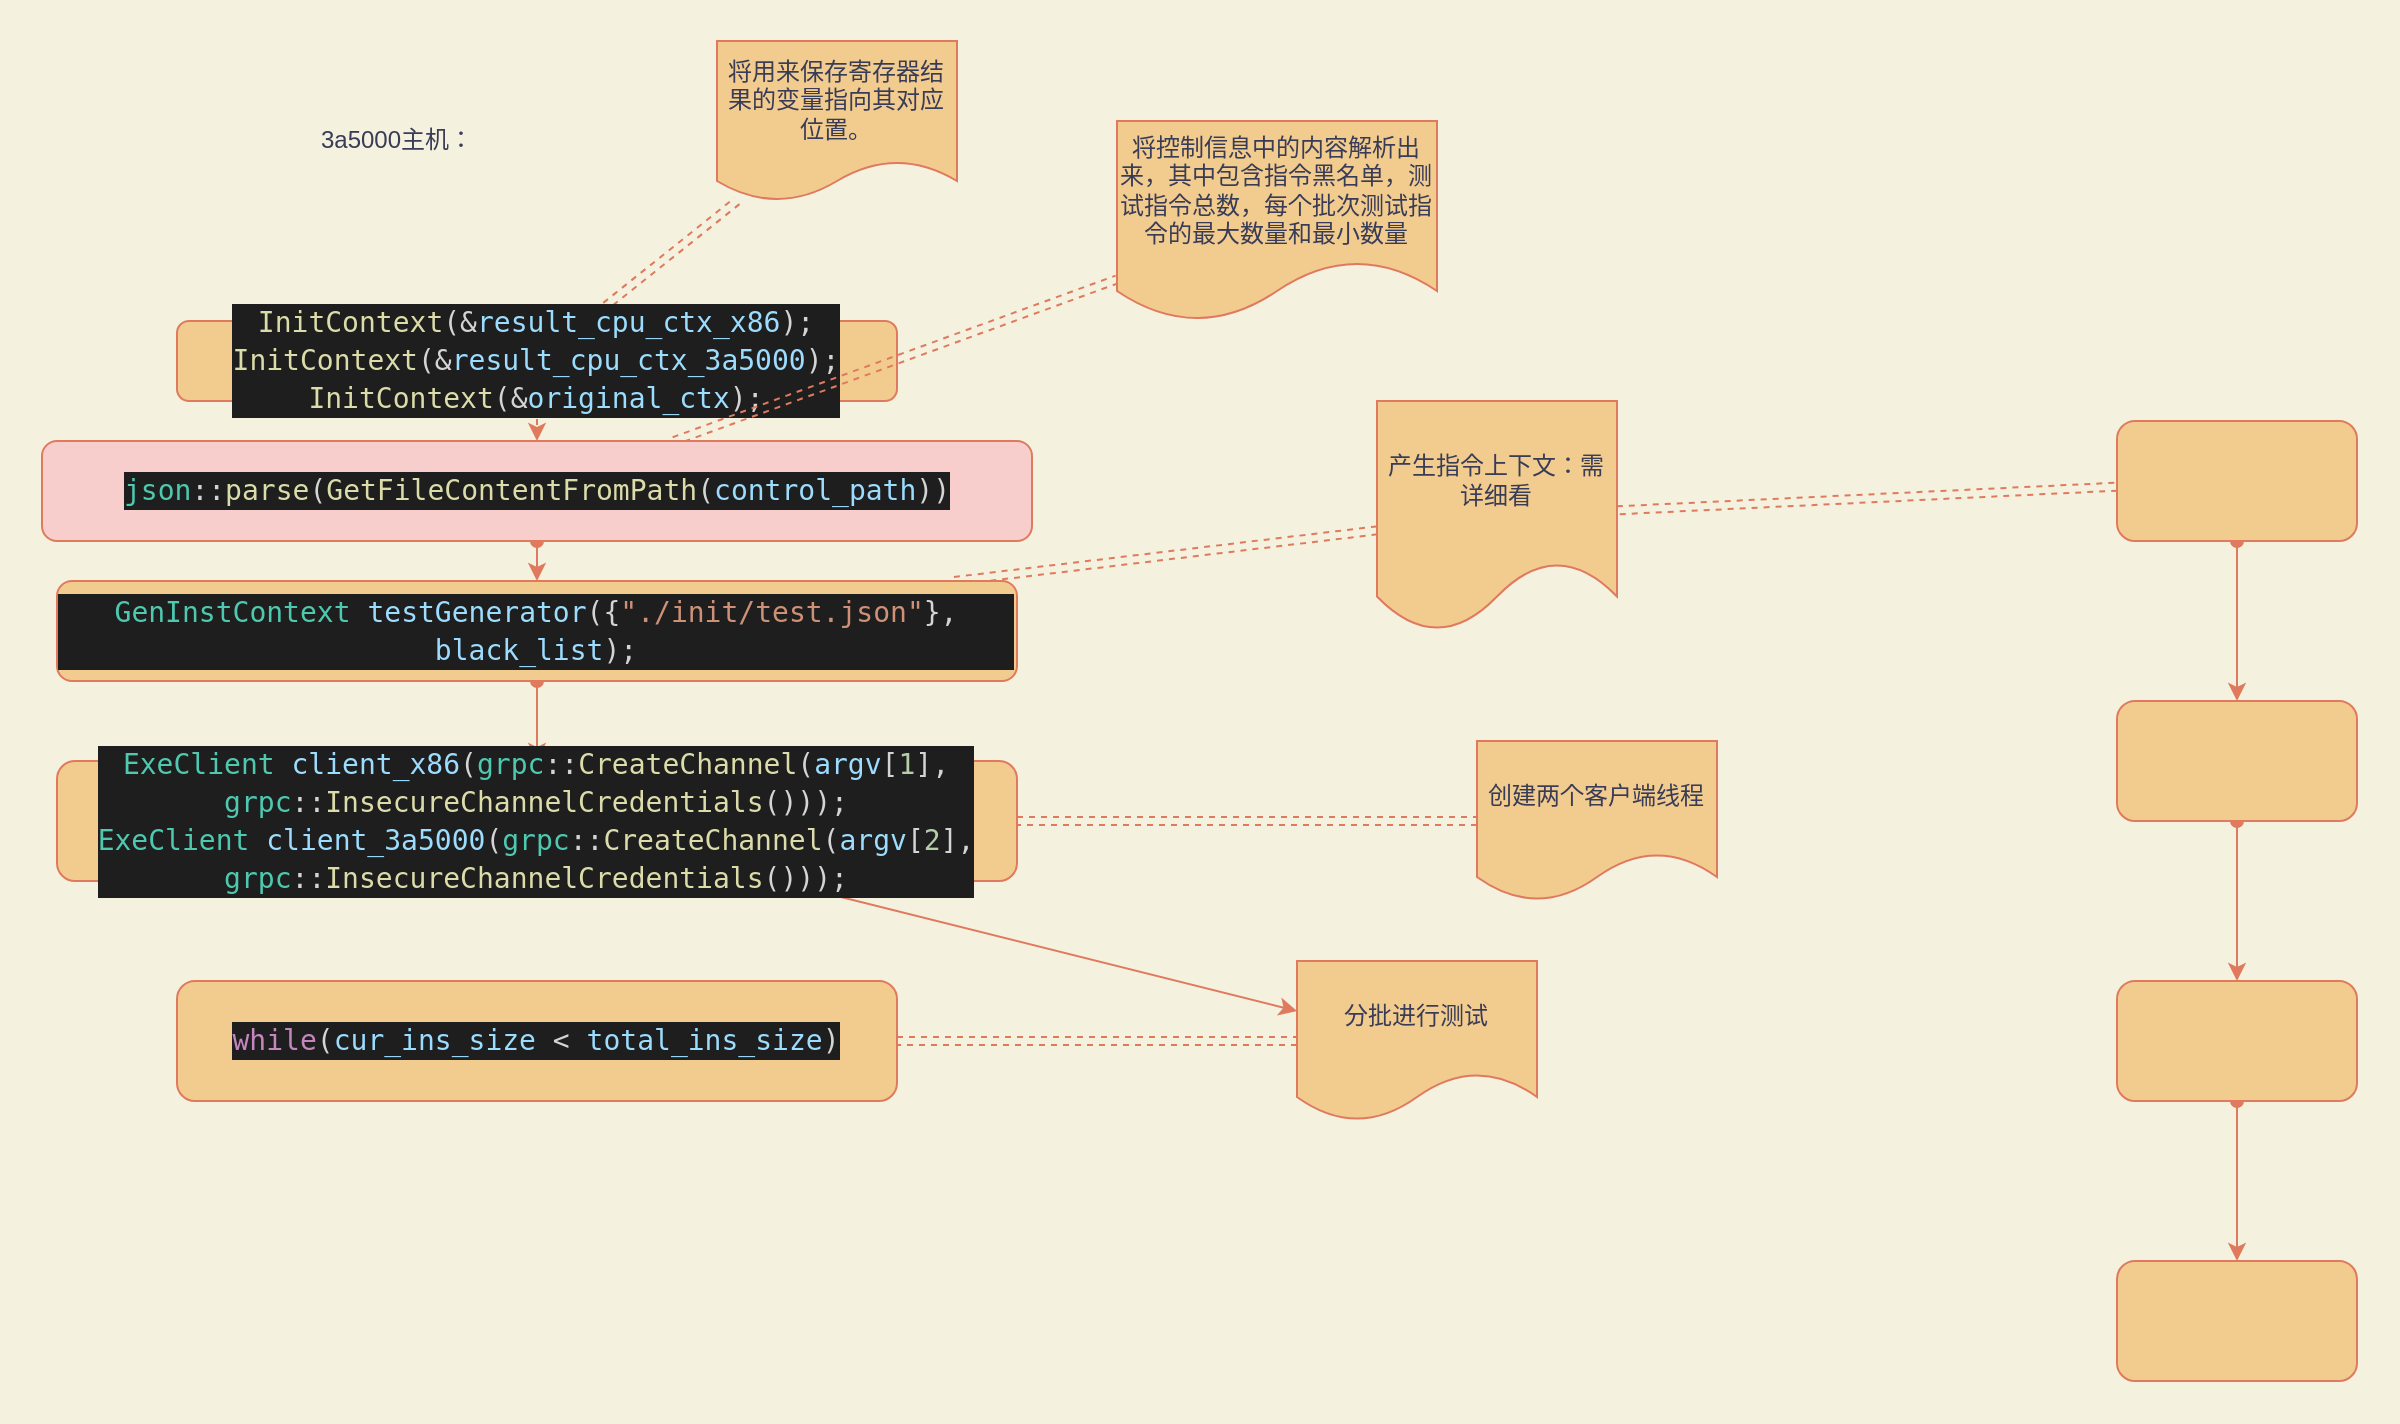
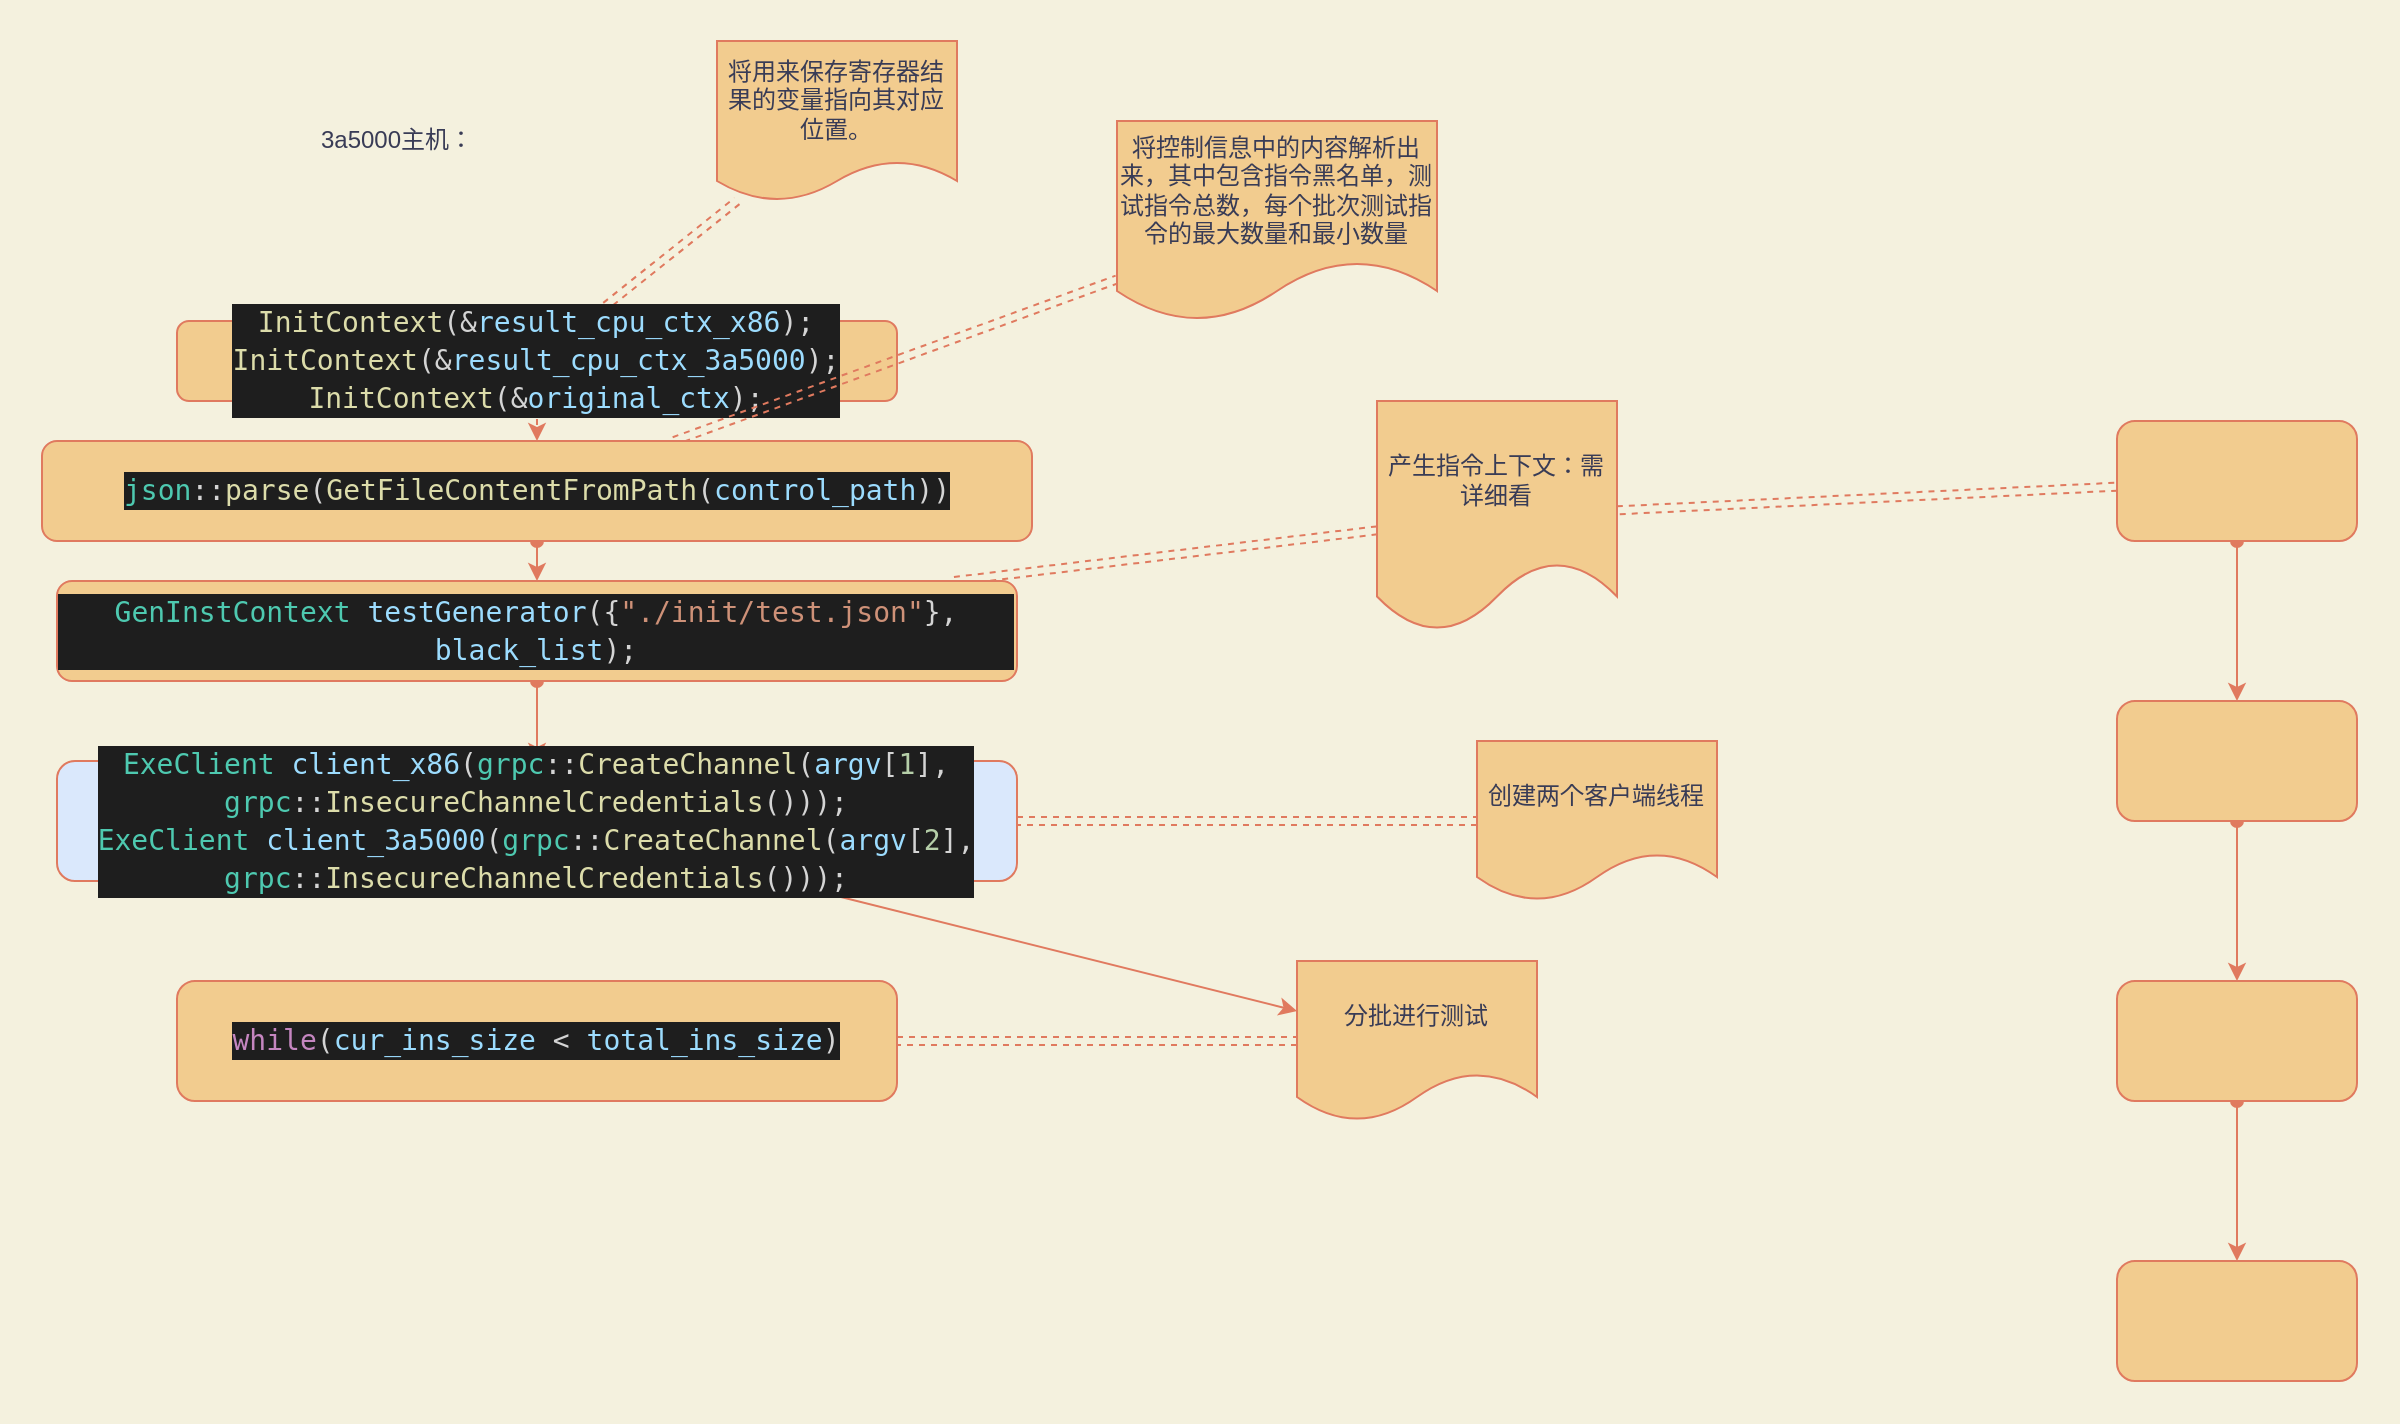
- <mxCell id="9" value="&lt;div style=&quot;color: rgb(212 , 212 , 212) ; background-color: rgb(30 , 30 , 30) ; font-family: &amp;#34;droid sans mono&amp;#34; , monospace , monospace , &amp;#34;droid sans fallback&amp;#34; ; font-size: 14px ; line-height: 19px&quot;&gt;&lt;span style=&quot;color: #4ec9b0&quot;&gt;json&lt;/span&gt;::&lt;span style=&quot;color: #dcdcaa&quot;&gt;parse&lt;/span&gt;(&lt;span style=&quot;color: #dcdcaa&quot;&gt;GetFileContentFromPath&lt;/span&gt;(&lt;span style=&quot;color: #9cdcfe&quot;&gt;control_path&lt;/span&gt;))&lt;/div&gt;" style="whiteSpace=wrap;html=1;rounded=1;shadow=0;fontColor=#393C56;strokeColor=#E07A5F;strokeWidth=1;fillColor=#f8cecc;glass=0;" parent="1" vertex="1"><mxGeometry x="20.5" y="220" width="495" height="50" as="geometry" /></mxCell>
+ <mxCell id="9" value="&lt;div style=&quot;color: rgb(212 , 212 , 212) ; background-color: rgb(30 , 30 , 30) ; font-family: &amp;#34;droid sans mono&amp;#34; , monospace , monospace , &amp;#34;droid sans fallback&amp;#34; ; font-size: 14px ; line-height: 19px&quot;&gt;&lt;span style=&quot;color: #4ec9b0&quot;&gt;json&lt;/span&gt;::&lt;span style=&quot;color: #dcdcaa&quot;&gt;parse&lt;/span&gt;(&lt;span style=&quot;color: #dcdcaa&quot;&gt;GetFileContentFromPath&lt;/span&gt;(&lt;span style=&quot;color: #9cdcfe&quot;&gt;control_path&lt;/span&gt;))&lt;/div&gt;" style="whiteSpace=wrap;html=1;rounded=1;shadow=0;fontColor=#393C56;strokeColor=#E07A5F;strokeWidth=1;fillColor=#F2CC8F;glass=0;" parent="1" vertex="1"><mxGeometry x="20.5" y="220" width="495" height="50" as="geometry" /></mxCell>
- <mxCell id="15" value="&lt;div style=&quot;color: rgb(212 , 212 , 212) ; background-color: rgb(30 , 30 , 30) ; font-family: &amp;#34;droid sans mono&amp;#34; , monospace , monospace , &amp;#34;droid sans fallback&amp;#34; ; font-size: 14px ; line-height: 19px&quot;&gt;&lt;div&gt;&lt;span style=&quot;color: #4ec9b0&quot;&gt;ExeClient&lt;/span&gt; &lt;span style=&quot;color: #9cdcfe&quot;&gt;client_x86&lt;/span&gt;(&lt;span style=&quot;color: #4ec9b0&quot;&gt;grpc&lt;/span&gt;::&lt;span style=&quot;color: #dcdcaa&quot;&gt;CreateChannel&lt;/span&gt;(&lt;span style=&quot;color: #9cdcfe&quot;&gt;argv&lt;/span&gt;[&lt;span style=&quot;color: #b5cea8&quot;&gt;1&lt;/span&gt;], &lt;/div&gt;&lt;div&gt;                &lt;span style=&quot;color: #4ec9b0&quot;&gt;grpc&lt;/span&gt;::&lt;span style=&quot;color: #dcdcaa&quot;&gt;InsecureChannelCredentials&lt;/span&gt;()));&lt;/div&gt;&lt;div&gt;    &lt;span style=&quot;color: #4ec9b0&quot;&gt;ExeClient&lt;/span&gt; &lt;span style=&quot;color: #9cdcfe&quot;&gt;client_3a5000&lt;/span&gt;(&lt;span style=&quot;color: #4ec9b0&quot;&gt;grpc&lt;/span&gt;::&lt;span style=&quot;color: #dcdcaa&quot;&gt;CreateChannel&lt;/span&gt;(&lt;span style=&quot;color: #9cdcfe&quot;&gt;argv&lt;/span&gt;[&lt;span style=&quot;color: #b5cea8&quot;&gt;2&lt;/span&gt;], &lt;/div&gt;&lt;div&gt;                &lt;span style=&quot;color: #4ec9b0&quot;&gt;grpc&lt;/span&gt;::&lt;span style=&quot;color: #dcdcaa&quot;&gt;InsecureChannelCredentials&lt;/span&gt;()));&lt;/div&gt;&lt;/div&gt;" style="whiteSpace=wrap;html=1;rounded=1;shadow=0;fontColor=#393C56;strokeColor=#E07A5F;strokeWidth=1;fillColor=#F2CC8F;glass=0;" parent="1" vertex="1"><mxGeometry x="28" y="380" width="480" height="60" as="geometry" /></mxCell>
+ <mxCell id="15" value="&lt;div style=&quot;color: rgb(212 , 212 , 212) ; background-color: rgb(30 , 30 , 30) ; font-family: &amp;#34;droid sans mono&amp;#34; , monospace , monospace , &amp;#34;droid sans fallback&amp;#34; ; font-size: 14px ; line-height: 19px&quot;&gt;&lt;div&gt;&lt;span style=&quot;color: #4ec9b0&quot;&gt;ExeClient&lt;/span&gt; &lt;span style=&quot;color: #9cdcfe&quot;&gt;client_x86&lt;/span&gt;(&lt;span style=&quot;color: #4ec9b0&quot;&gt;grpc&lt;/span&gt;::&lt;span style=&quot;color: #dcdcaa&quot;&gt;CreateChannel&lt;/span&gt;(&lt;span style=&quot;color: #9cdcfe&quot;&gt;argv&lt;/span&gt;[&lt;span style=&quot;color: #b5cea8&quot;&gt;1&lt;/span&gt;], &lt;/div&gt;&lt;div&gt;                &lt;span style=&quot;color: #4ec9b0&quot;&gt;grpc&lt;/span&gt;::&lt;span style=&quot;color: #dcdcaa&quot;&gt;InsecureChannelCredentials&lt;/span&gt;()));&lt;/div&gt;&lt;div&gt;    &lt;span style=&quot;color: #4ec9b0&quot;&gt;ExeClient&lt;/span&gt; &lt;span style=&quot;color: #9cdcfe&quot;&gt;client_3a5000&lt;/span&gt;(&lt;span style=&quot;color: #4ec9b0&quot;&gt;grpc&lt;/span&gt;::&lt;span style=&quot;color: #dcdcaa&quot;&gt;CreateChannel&lt;/span&gt;(&lt;span style=&quot;color: #9cdcfe&quot;&gt;argv&lt;/span&gt;[&lt;span style=&quot;color: #b5cea8&quot;&gt;2&lt;/span&gt;], &lt;/div&gt;&lt;div&gt;                &lt;span style=&quot;color: #4ec9b0&quot;&gt;grpc&lt;/span&gt;::&lt;span style=&quot;color: #dcdcaa&quot;&gt;InsecureChannelCredentials&lt;/span&gt;()));&lt;/div&gt;&lt;/div&gt;" style="whiteSpace=wrap;html=1;rounded=1;shadow=0;fontColor=#393C56;strokeColor=#E07A5F;strokeWidth=1;fillColor=#dae8fc;glass=0;" parent="1" vertex="1"><mxGeometry x="28" y="380" width="480" height="60" as="geometry" /></mxCell>
